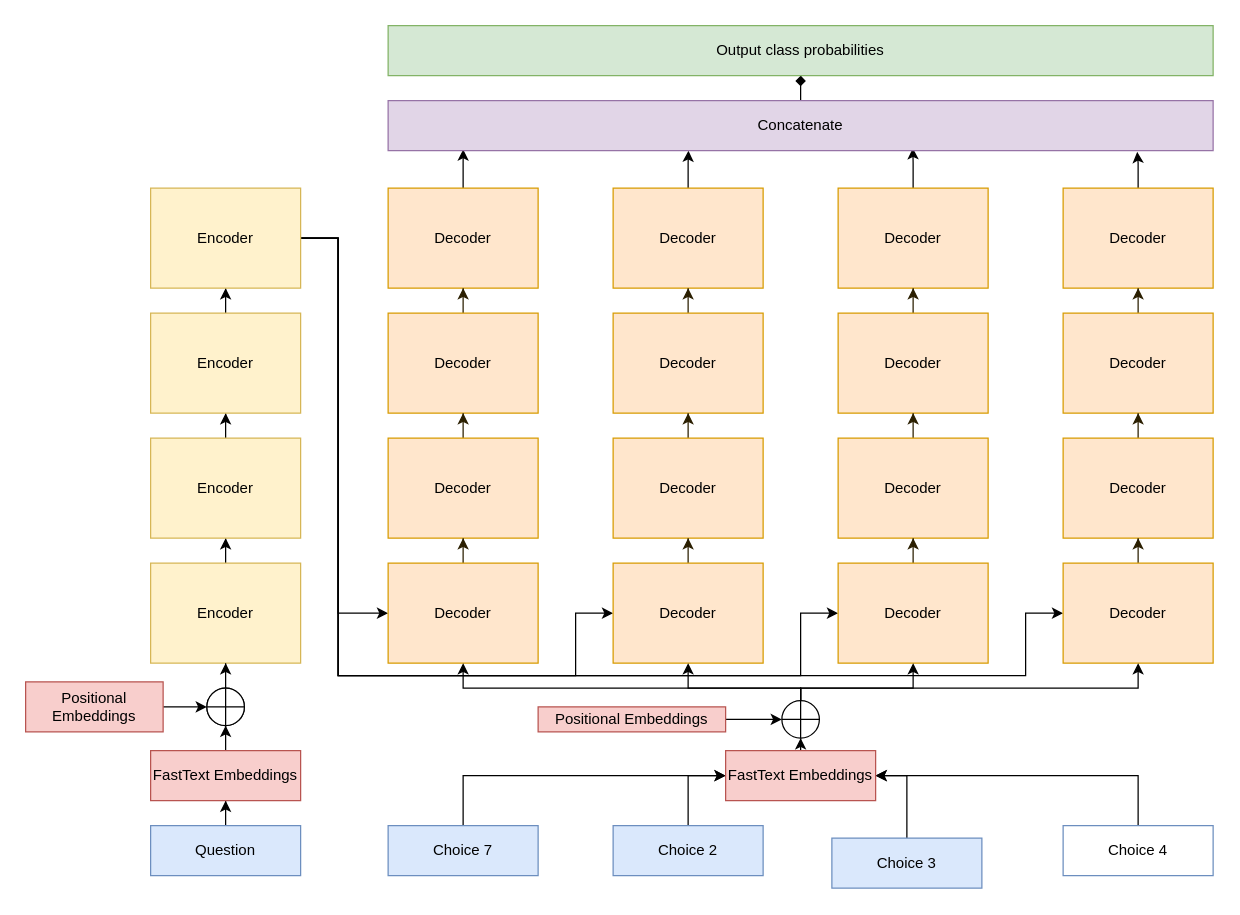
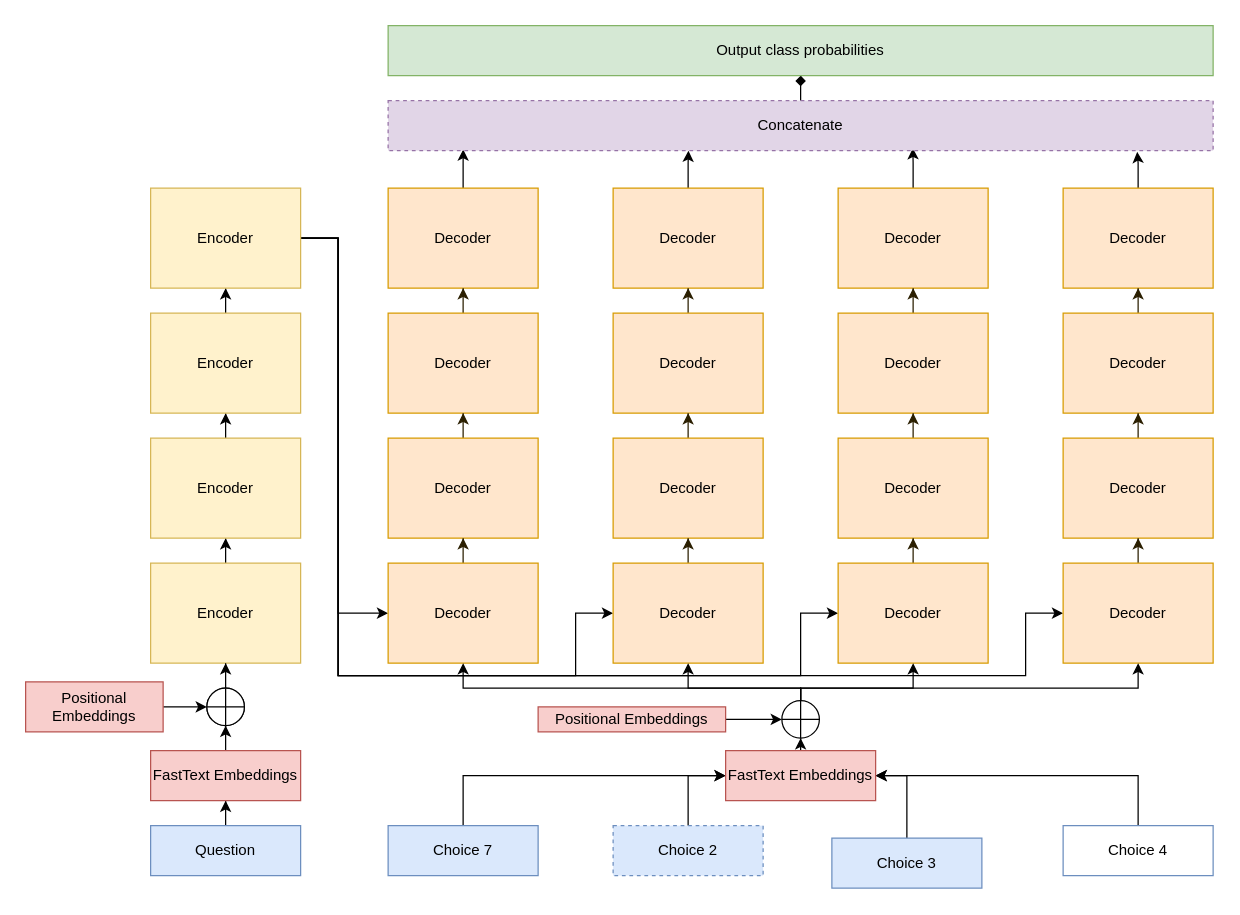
- <mxCell id="72" value="Concatenate" style="rounded=0;whiteSpace=wrap;html=1;fillColor=#e1d5e7;strokeColor=#9673a6;" vertex="1" parent="1"><mxGeometry x="310" y="80" width="660" height="40" as="geometry" /></mxCell>
+ <mxCell id="72" value="Concatenate" style="rounded=0;whiteSpace=wrap;html=1;fillColor=#e1d5e7;strokeColor=#9673a6;dashed=1;" vertex="1" parent="1"><mxGeometry x="310" y="80" width="660" height="40" as="geometry" /></mxCell>
- <mxCell id="57" value="Choice 2" style="rounded=0;whiteSpace=wrap;html=1;fillColor=#dae8fc;strokeColor=#6c8ebf;" vertex="1" parent="1"><mxGeometry x="490" y="660" width="120" height="40" as="geometry" /></mxCell>
+ <mxCell id="57" value="Choice 2" style="rounded=0;whiteSpace=wrap;html=1;fillColor=#dae8fc;strokeColor=#6c8ebf;dashed=1;" vertex="1" parent="1"><mxGeometry x="490" y="660" width="120" height="40" as="geometry" /></mxCell>
